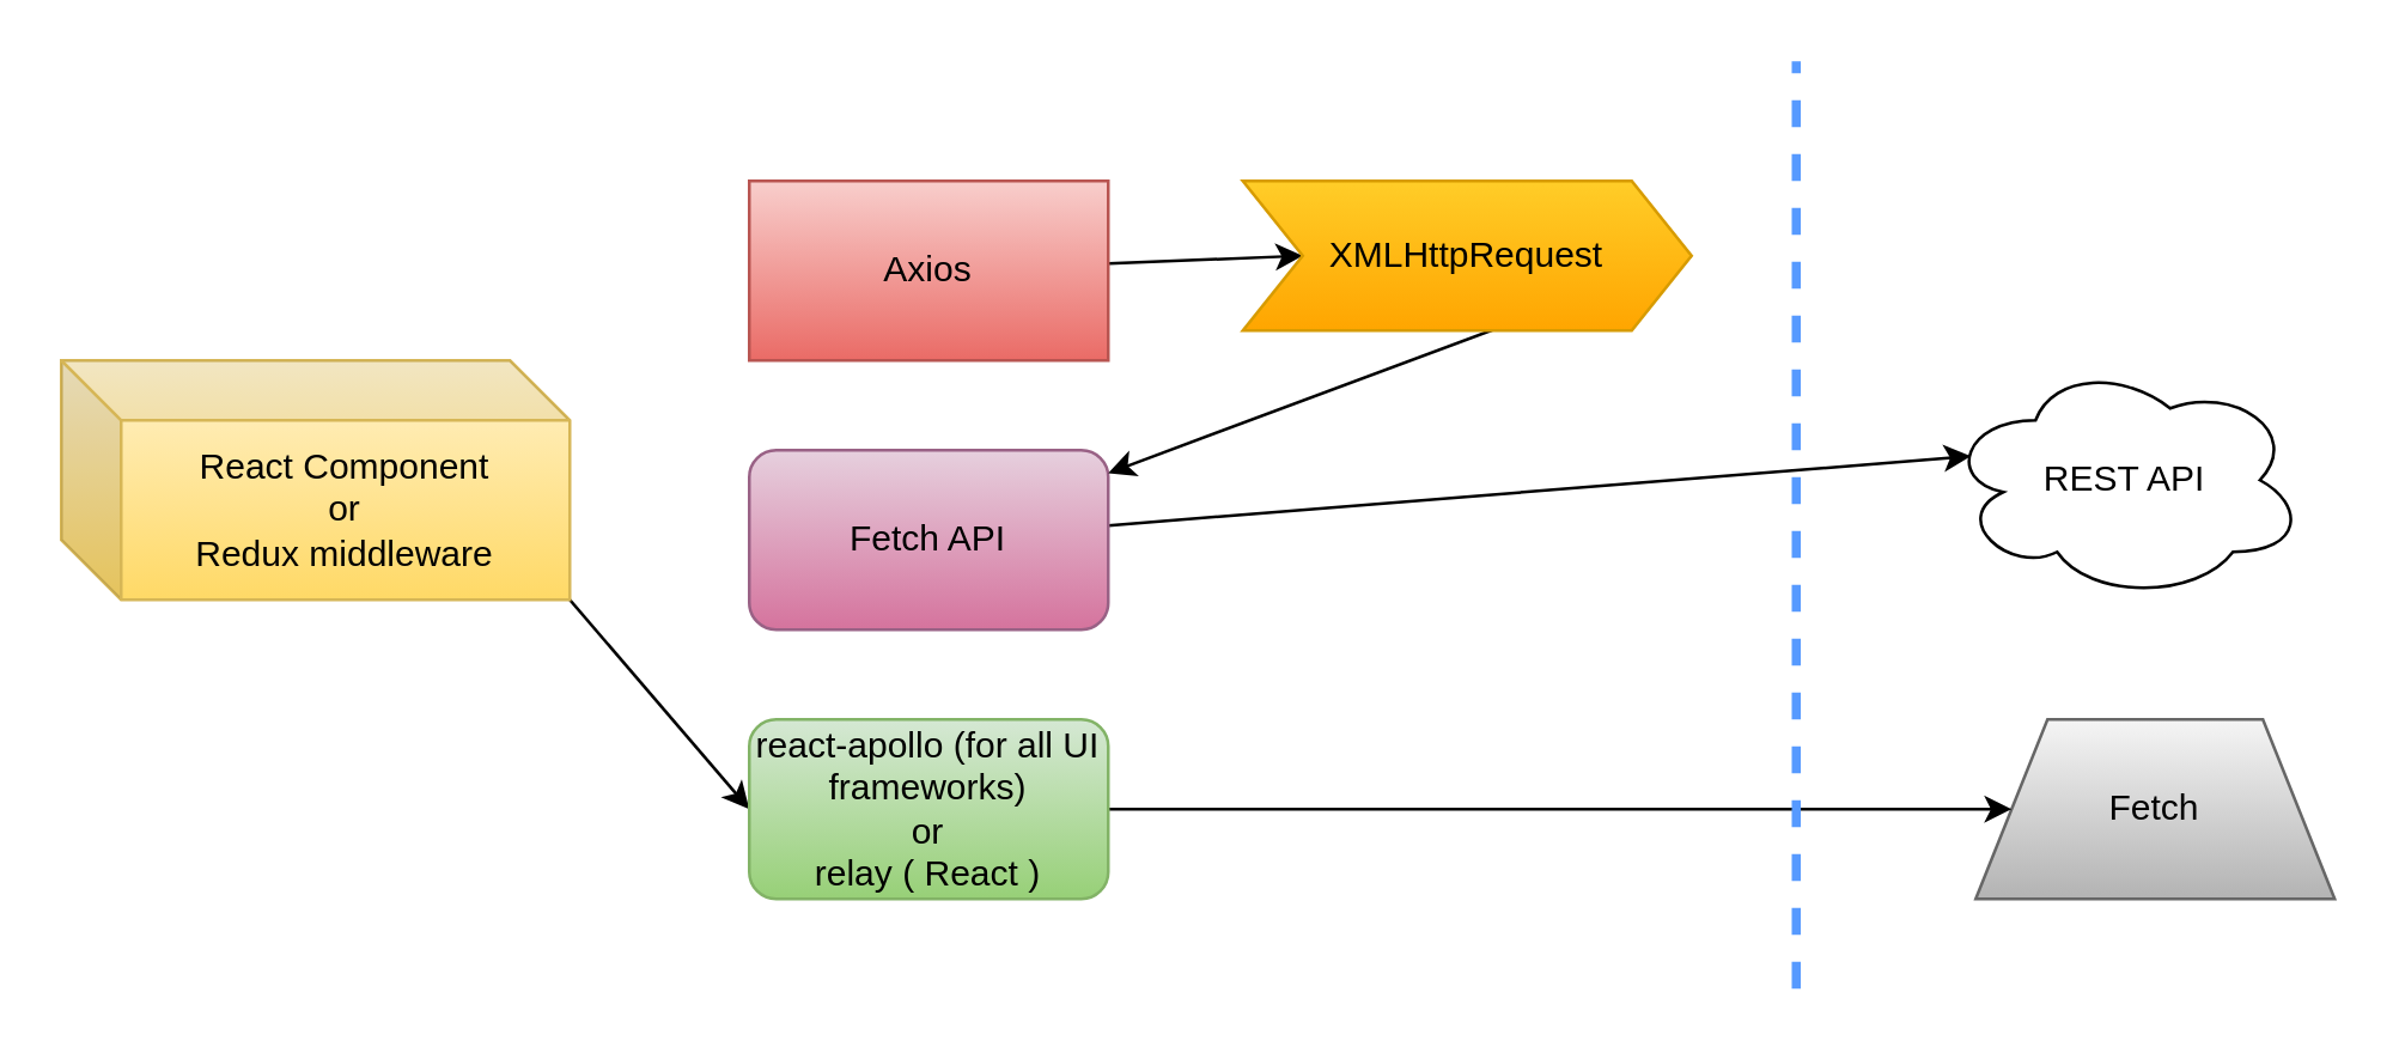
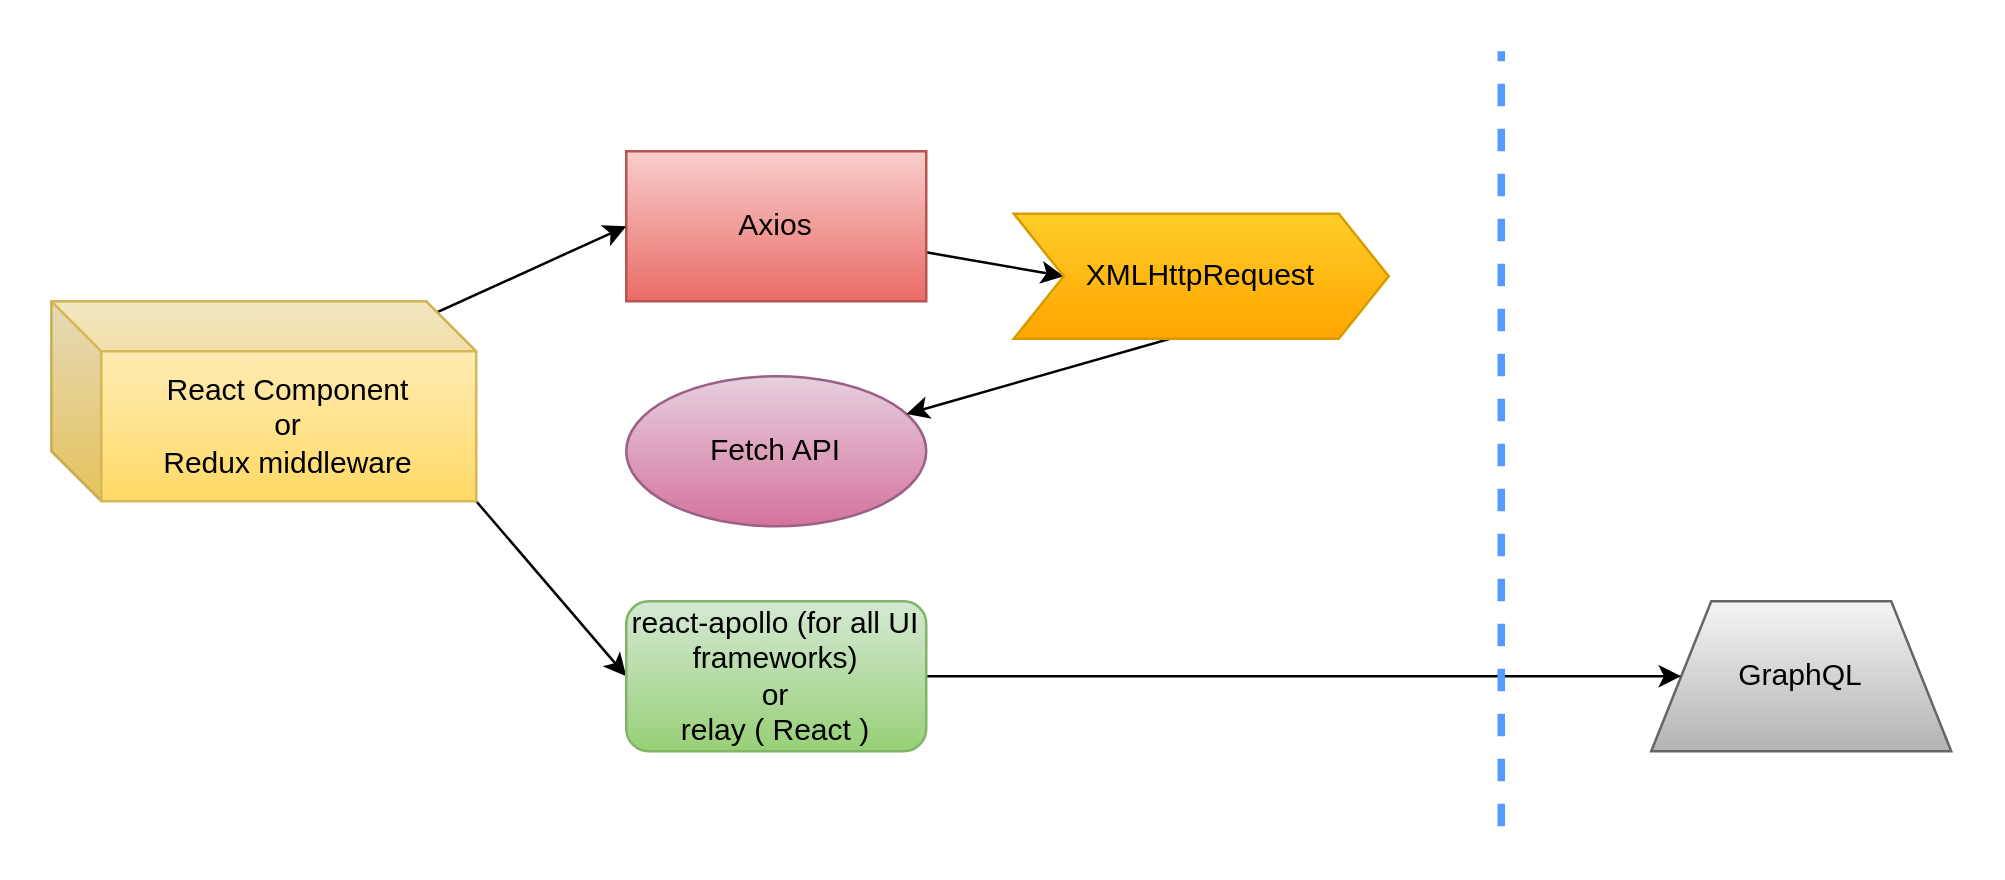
- <mxCell id="7" value="XMLHttpRequest" style="shape=step;perimeter=stepPerimeter;whiteSpace=wrap;html=1;fixedSize=1;gradientColor=#ffa500;fillColor=#ffcd28;strokeColor=#d79b00;" parent="1" vertex="1"><mxGeometry x="415" y="60" width="150" height="50" as="geometry" /></mxCell>
+ <mxCell id="7" value="XMLHttpRequest" style="shape=step;perimeter=stepPerimeter;whiteSpace=wrap;html=1;fixedSize=1;gradientColor=#ffa500;fillColor=#ffcd28;strokeColor=#d79b00;" parent="1" vertex="1"><mxGeometry x="405" y="85" width="150" height="50" as="geometry" /></mxCell>
+ <mxCell id="9" style="edgeStyle=none;rounded=0;orthogonalLoop=1;jettySize=auto;html=1;entryX=0;entryY=0.5;entryDx=0;entryDy=0;exitX=0;exitY=0;exitDx=120;exitDy=20;exitPerimeter=0;" parent="1" source="11" target="3" edge="1"><mxGeometry relative="1" as="geometry" /></mxCell>
- <mxCell id="8" value="REST API" style="ellipse;shape=cloud;whiteSpace=wrap;html=1;" parent="1" vertex="1"><mxGeometry x="650" y="120" width="120" height="80" as="geometry" /></mxCell>
- <mxCell id="4" style="edgeStyle=none;rounded=0;orthogonalLoop=1;jettySize=auto;html=1;entryX=0.07;entryY=0.4;entryDx=0;entryDy=0;entryPerimeter=0;" parent="1" source="5" target="8" edge="1"><mxGeometry relative="1" as="geometry" /></mxCell>
- <mxCell id="5" value="Fetch API" style="rounded=1;whiteSpace=wrap;html=1;gradientColor=#d5739d;fillColor=#e6d0de;strokeColor=#996185;" parent="1" vertex="1"><mxGeometry x="250" y="150" width="120" height="60" as="geometry" /></mxCell>
+ <mxCell id="5" value="Fetch API" style="ellipse;whiteSpace=wrap;html=1;gradientColor=#d5739d;fillColor=#e6d0de;strokeColor=#996185;" parent="1" vertex="1"><mxGeometry x="250" y="150" width="120" height="60" as="geometry" /></mxCell>
- <mxCell id="12" value="Fetch" style="shape=trapezoid;perimeter=trapezoidPerimeter;whiteSpace=wrap;html=1;gradientColor=#b3b3b3;fillColor=#f5f5f5;strokeColor=#666666;" parent="1" vertex="1"><mxGeometry x="660" y="240" width="120" height="60" as="geometry" /></mxCell>
+ <mxCell id="12" value="GraphQL" style="shape=trapezoid;perimeter=trapezoidPerimeter;whiteSpace=wrap;html=1;gradientColor=#b3b3b3;fillColor=#f5f5f5;strokeColor=#666666;" parent="1" vertex="1"><mxGeometry x="660" y="240" width="120" height="60" as="geometry" /></mxCell>
